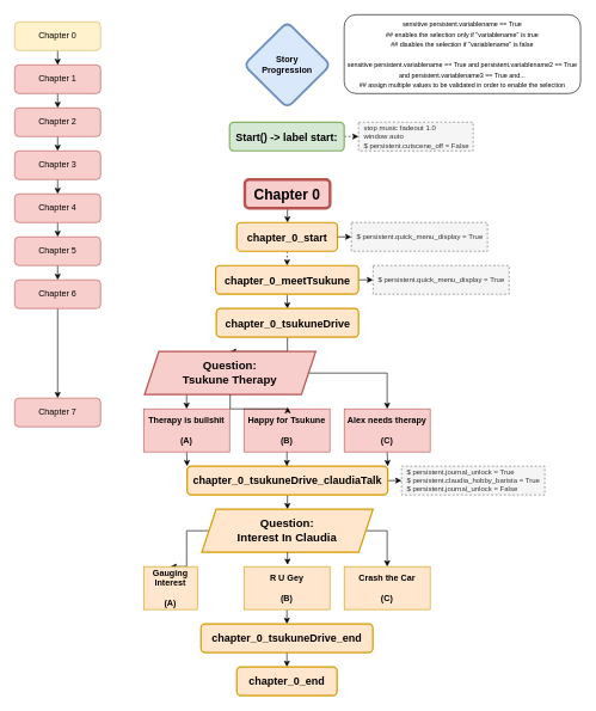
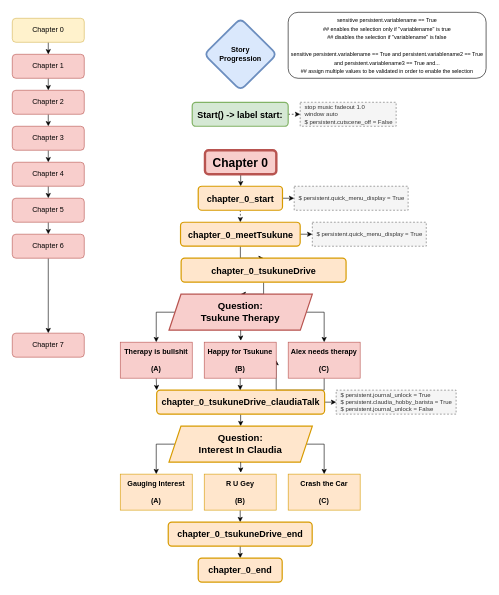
- <mxCell id="31" value="&lt;div&gt;&lt;span style=&quot;background-color: transparent; color: light-dark(rgb(0, 0, 0), rgb(255, 255, 255));&quot;&gt;chapter_0_tsukuneDrive&lt;/span&gt;&lt;/div&gt;" style="rounded=1;whiteSpace=wrap;html=1;fontSize=15;glass=0;strokeWidth=2;shadow=0;fillColor=#ffe6cc;strokeColor=#d79b00;fontStyle=1" vertex="1" parent="1"><mxGeometry x="301.5" y="430" width="198.5" height="40" as="geometry" /></mxCell>
+ <mxCell id="31" value="&lt;div&gt;&lt;span style=&quot;background-color: transparent; color: light-dark(rgb(0, 0, 0), rgb(255, 255, 255));&quot;&gt;chapter_0_tsukuneDrive&lt;/span&gt;&lt;/div&gt;" style="rounded=1;whiteSpace=wrap;html=1;fontSize=15;glass=0;strokeWidth=2;shadow=0;fillColor=#ffe6cc;strokeColor=#d79b00;fontStyle=1" vertex="1" parent="1"><mxGeometry x="301.5" y="430" width="275" height="40" as="geometry" /></mxCell>
- <mxCell id="34" value="&lt;b&gt;&lt;font&gt;Question:&lt;br&gt;Tsukune Therapy&lt;/font&gt;&lt;/b&gt;" style="shape=parallelogram;perimeter=parallelogramPerimeter;whiteSpace=wrap;html=1;fixedSize=1;fillColor=#f8cecc;strokeColor=#b85450;strokeWidth=2;fontSize=16;" vertex="1" parent="1"><mxGeometry x="201.25" y="490" width="239" height="60" as="geometry" /></mxCell>
+ <mxCell id="34" value="&lt;b&gt;&lt;font&gt;Question:&lt;br&gt;Tsukune Therapy&lt;/font&gt;&lt;/b&gt;" style="shape=parallelogram;perimeter=parallelogramPerimeter;whiteSpace=wrap;html=1;fixedSize=1;fillColor=#f8cecc;strokeColor=#b85450;strokeWidth=2;fontSize=16;" vertex="1" parent="1"><mxGeometry x="281.25" y="490" width="239" height="60" as="geometry" /></mxCell>
- <mxCell id="39" style="edgeStyle=orthogonalEdgeStyle;rounded=0;orthogonalLoop=1;jettySize=auto;html=1;exitX=0.5;exitY=1;exitDx=0;exitDy=0;entryX=1;entryY=0;entryDx=0;entryDy=0;" edge="1" parent="1" source="40" target="45"><mxGeometry relative="1" as="geometry" /></mxCell>
+ <mxCell id="39" style="edgeStyle=orthogonalEdgeStyle;rounded=0;orthogonalLoop=1;jettySize=auto;html=1;exitX=0.5;exitY=1;exitDx=0;exitDy=0;" edge="1" parent="1" source="40" target="41"><mxGeometry relative="1" as="geometry" /></mxCell>
- <mxCell id="51" value="Gauging Interest&lt;br&gt;&lt;div&gt;&lt;br&gt;(A)&lt;/div&gt;" style="rounded=0;whiteSpace=wrap;html=1;fillColor=#ffe6cc;strokeColor=#d79b00;fontStyle=1" vertex="1" parent="1"><mxGeometry x="200" y="790" width="75" height="60" as="geometry" /></mxCell>
+ <mxCell id="51" value="Gauging Interest&lt;br&gt;&lt;div&gt;&lt;br&gt;(A)&lt;/div&gt;" style="rounded=0;whiteSpace=wrap;html=1;fillColor=#ffe6cc;strokeColor=#d79b00;fontStyle=1" vertex="1" parent="1"><mxGeometry x="200" y="790" width="120" height="60" as="geometry" /></mxCell>
